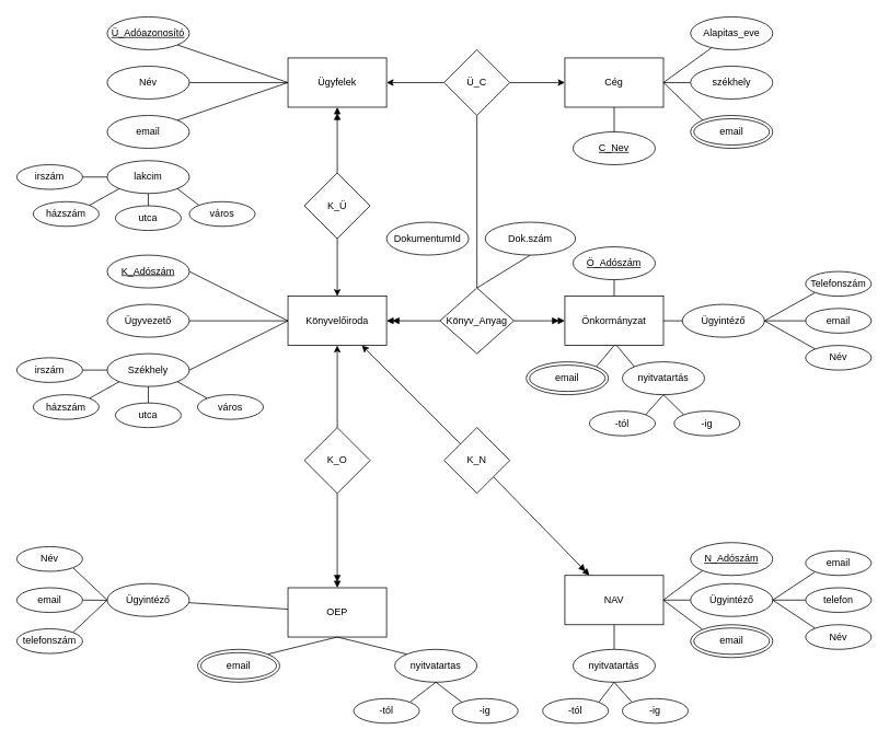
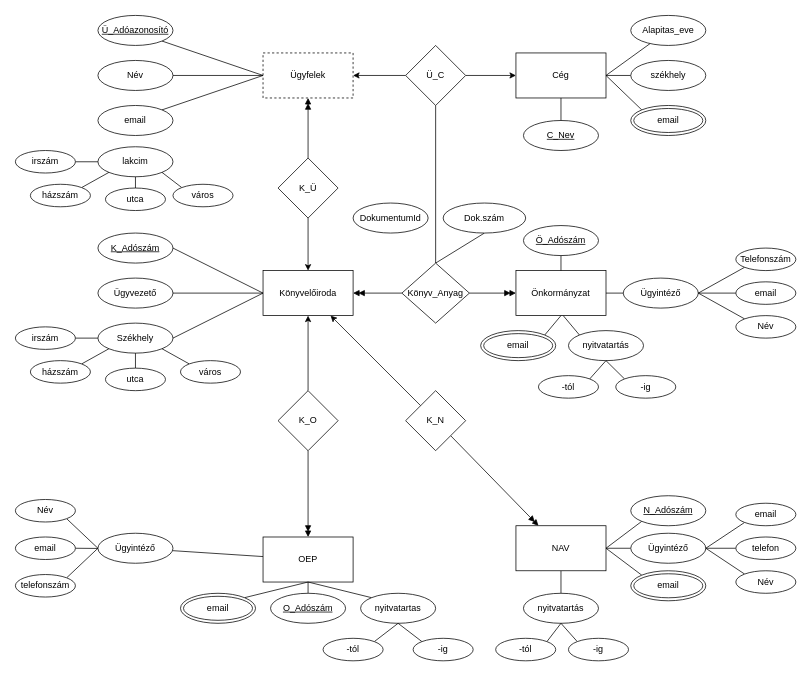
- <mxCell id="21" value="Ügyfelek" style="rounded=0;whiteSpace=wrap;html=1;" parent="1" vertex="1"><mxGeometry x="350" y="70" width="120" height="60" as="geometry" /></mxCell>
+ <mxCell id="21" value="Ügyfelek" style="rounded=0;whiteSpace=wrap;html=1;dashed=1;" parent="1" vertex="1"><mxGeometry x="350" y="70" width="120" height="60" as="geometry" /></mxCell>
+ <mxCell id="57" value="" style="edgeStyle=none;rounded=0;orthogonalLoop=1;jettySize=auto;html=1;startArrow=none;startFill=0;endArrow=none;endFill=0;" parent="1" source="58" target="73" edge="1"><mxGeometry relative="1" as="geometry" /></mxCell>
+ <mxCell id="73" value="&lt;u&gt;O_Adószám&lt;/u&gt;" style="ellipse;whiteSpace=wrap;html=1;" parent="1" vertex="1"><mxGeometry x="360" y="790" width="100" height="40" as="geometry" /></mxCell>
